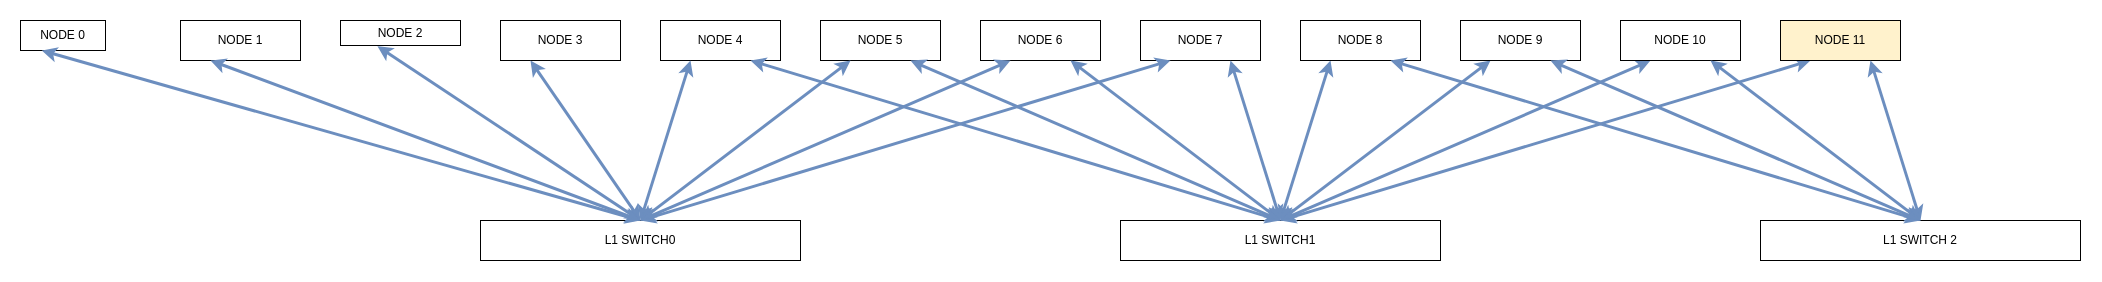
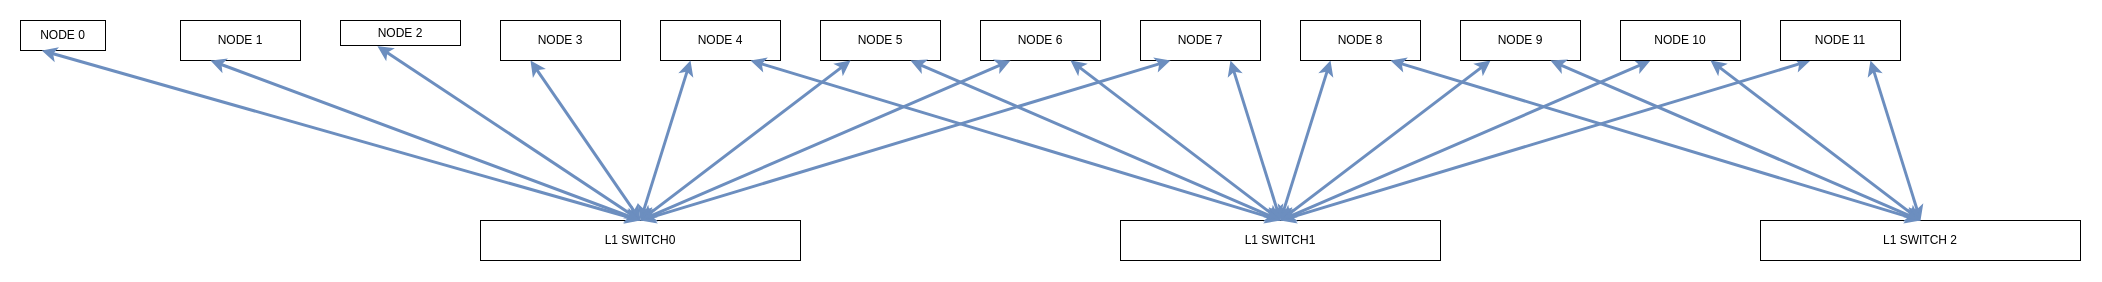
- <mxCell id="31" value="NODE 11" style="rounded=0;whiteSpace=wrap;html=1;fillColor=#fff2cc;" vertex="1" parent="1"><mxGeometry x="1780" y="20" width="120" height="40" as="geometry" /></mxCell>
+ <mxCell id="31" value="NODE 11" style="rounded=0;whiteSpace=wrap;html=1;" vertex="1" parent="1"><mxGeometry x="1780" y="20" width="120" height="40" as="geometry" /></mxCell>
